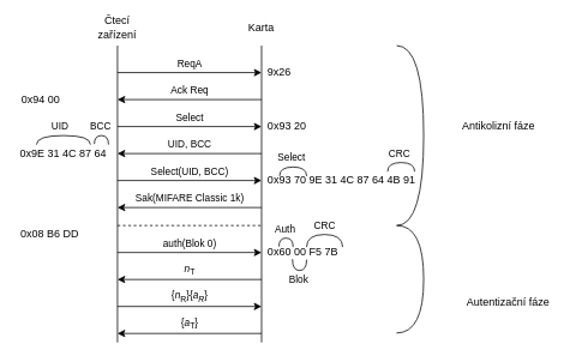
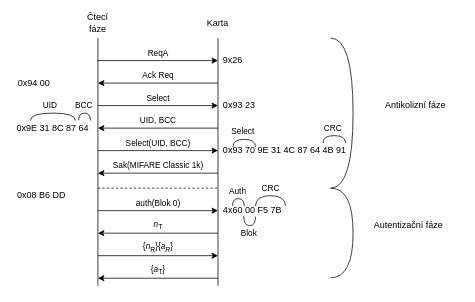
- <mxCell id="5" value="Čtecí zařízení" style="text;html=1;strokeColor=none;fillColor=none;align=center;verticalAlign=middle;whiteSpace=wrap;rounded=0;" parent="1" vertex="1"><mxGeometry x="110" y="20" width="40" height="20" as="geometry" /></mxCell>
+ <mxCell id="5" value="Čtecí fáze" style="text;html=1;strokeColor=none;fillColor=none;align=center;verticalAlign=middle;whiteSpace=wrap;rounded=0;" parent="1" vertex="1"><mxGeometry x="110" y="20" width="40" height="20" as="geometry" /></mxCell>
- <mxCell id="12" value="0x93 20" style="text;html=1;strokeColor=none;fillColor=none;align=left;verticalAlign=middle;whiteSpace=wrap;rounded=0;" parent="1" vertex="1"><mxGeometry x="295" y="130" width="60" height="20" as="geometry" /></mxCell>
+ <mxCell id="12" value="0x93 23" style="text;html=1;strokeColor=none;fillColor=none;align=left;verticalAlign=middle;whiteSpace=wrap;rounded=0;" parent="1" vertex="1"><mxGeometry x="295" y="130" width="60" height="20" as="geometry" /></mxCell>
- <mxCell id="10" value="0x9E 31 4C 87 64" style="text;html=1;strokeColor=none;fillColor=none;align=center;verticalAlign=middle;whiteSpace=wrap;rounded=0;" parent="1" vertex="1"><mxGeometry x="20" y="160" width="100" height="20" as="geometry" /></mxCell>
+ <mxCell id="10" value="0x9E 31 8C 87 64" style="text;html=1;strokeColor=none;fillColor=none;align=center;verticalAlign=middle;whiteSpace=wrap;rounded=0;" parent="1" vertex="1"><mxGeometry x="20" y="160" width="100" height="20" as="geometry" /></mxCell>
- <mxCell id="20" value="0x60 00 F5 7B" style="text;html=1;resizable=0;points=[];autosize=1;align=left;verticalAlign=top;spacingTop=-4;" parent="1" vertex="1"><mxGeometry x="295" y="269" width="90" height="20" as="geometry" /></mxCell>
+ <mxCell id="20" value="4x60 00 F5 7B" style="text;html=1;resizable=0;points=[];autosize=1;align=left;verticalAlign=top;spacingTop=-4;" parent="1" vertex="1"><mxGeometry x="295" y="269" width="90" height="20" as="geometry" /></mxCell>
- <mxCell id="27" value="Autentizační fáze" style="text;html=1;resizable=0;points=[];autosize=1;align=left;verticalAlign=top;spacingTop=-4;" parent="1" vertex="1"><mxGeometry x="516" y="325" width="110" height="20" as="geometry" /></mxCell>
+ <mxCell id="27" value="Autentizační fáze" style="text;html=1;resizable=0;points=[];autosize=1;align=left;verticalAlign=top;spacingTop=-4;" parent="1" vertex="1"><mxGeometry x="496" y="290" width="110" height="20" as="geometry" /></mxCell>
